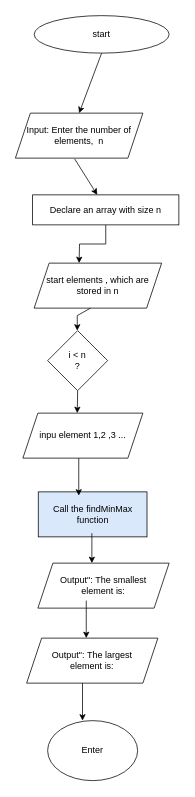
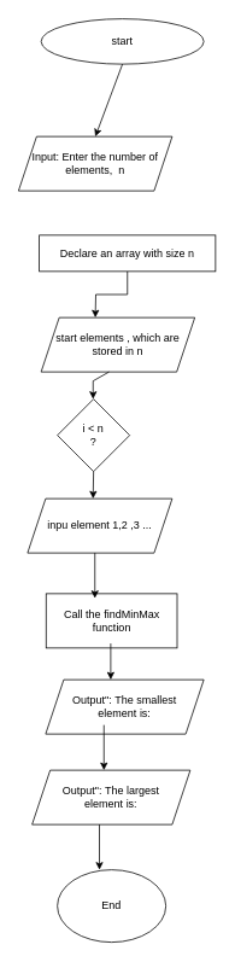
- <mxCell id="7" value="" style="endArrow=classic;html=1;rounded=0;exitX=0.465;exitY=1.017;exitDx=0;exitDy=0;exitPerimeter=0;entryX=0.442;entryY=0;entryDx=0;entryDy=0;entryPerimeter=0;" edge="1" parent="1" source="4" target="6"><mxGeometry width="50" height="50" relative="1" as="geometry"><mxPoint x="75" y="280" as="sourcePoint" /><mxPoint x="125" y="230" as="targetPoint" /><Array as="points" /></mxGeometry></mxCell>
- <mxCell id="12" value="Call the findMinMax function" style="rounded=0;whiteSpace=wrap;html=1;fillColor=#dae8fc;" vertex="1" parent="1"><mxGeometry x="50.5" y="655" width="145" height="60" as="geometry" /></mxCell>
+ <mxCell id="12" value="Call the findMinMax function" style="rounded=0;whiteSpace=wrap;html=1;" vertex="1" parent="1"><mxGeometry x="50.5" y="655" width="145" height="60" as="geometry" /></mxCell>
- <mxCell id="15" value="Enter" style="ellipse;whiteSpace=wrap;html=1;" vertex="1" parent="1"><mxGeometry x="63" y="960" width="120" height="80" as="geometry" /></mxCell>
+ <mxCell id="15" value="End" style="ellipse;whiteSpace=wrap;html=1;" vertex="1" parent="1"><mxGeometry x="63" y="960" width="120" height="80" as="geometry" /></mxCell>
